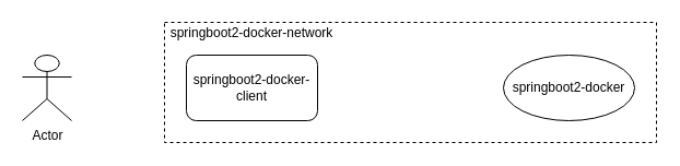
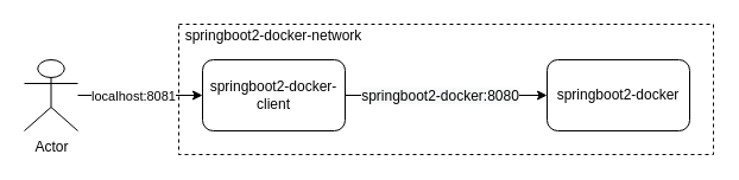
+ <mxCell id="8" style="edgeStyle=none;rounded=0;orthogonalLoop=1;jettySize=auto;html=1;" edge="1" parent="1" source="10" target="5"><mxGeometry relative="1" as="geometry" /></mxCell>
+ <mxCell id="9" value="localhost:8081" style="edgeLabel;html=1;align=center;verticalAlign=middle;resizable=0;points=[];" vertex="1" connectable="0" parent="8"><mxGeometry x="-0.573" y="-2" relative="1" as="geometry"><mxPoint x="24.29" y="-2" as="offset" /></mxGeometry></mxCell>
+ <mxCell id="3" style="rounded=0;orthogonalLoop=1;jettySize=auto;html=1;" edge="1" parent="1" source="5" target="6"><mxGeometry relative="1" as="geometry"><Array as="points"><mxPoint x="400" y="80" /></Array></mxGeometry></mxCell>
+ <mxCell id="4" value="&lt;span style=&quot;font-size: 12px ; background-color: rgb(248 , 249 , 250)&quot;&gt;springboot2-docker:8080&lt;/span&gt;" style="edgeLabel;html=1;align=center;verticalAlign=middle;resizable=0;points=[];" vertex="1" connectable="0" parent="3"><mxGeometry x="0.18" relative="1" as="geometry"><mxPoint x="-20.57" as="offset" /></mxGeometry></mxCell>
- <mxCell id="6" value="springboot2-docker" style="ellipse;whiteSpace=wrap;html=1;" vertex="1" parent="1"><mxGeometry x="460" y="50" width="120" height="60" as="geometry" /></mxCell>
+ <mxCell id="6" value="springboot2-docker" style="rounded=1;whiteSpace=wrap;html=1;" vertex="1" parent="1"><mxGeometry x="460" y="50" width="120" height="60" as="geometry" /></mxCell>
